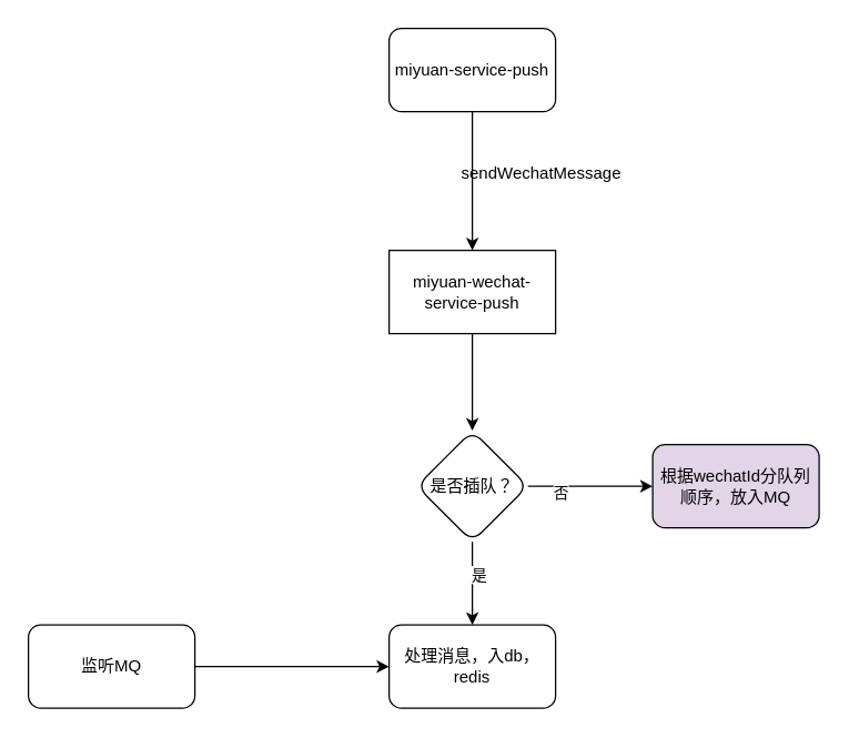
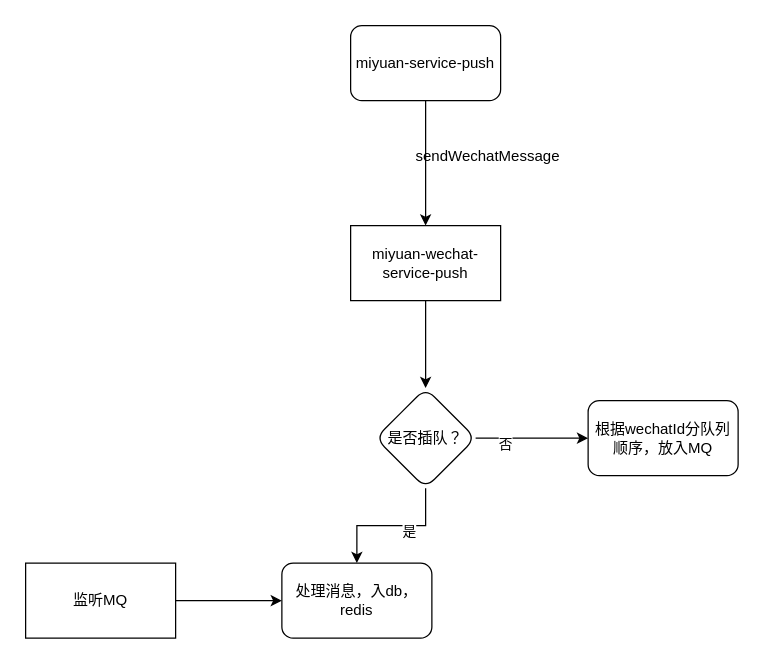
- <mxCell id="13" value="根据wechatId分队列顺序，放入MQ" style="whiteSpace=wrap;html=1;rounded=1;fillColor=#e1d5e7;" vertex="1" parent="1"><mxGeometry x="470" y="320" width="120" height="60" as="geometry" /></mxCell>
+ <mxCell id="13" value="根据wechatId分队列顺序，放入MQ" style="whiteSpace=wrap;html=1;rounded=1;" vertex="1" parent="1"><mxGeometry x="470" y="320" width="120" height="60" as="geometry" /></mxCell>
- <mxCell id="15" value="监听MQ" style="rounded=1;whiteSpace=wrap;html=1;" vertex="1" parent="1"><mxGeometry x="20" y="450" width="120" height="60" as="geometry" /></mxCell>
+ <mxCell id="15" value="监听MQ" style="whiteSpace=wrap;html=1;rounded=0;" vertex="1" parent="1"><mxGeometry x="20" y="450" width="120" height="60" as="geometry" /></mxCell>
- <mxCell id="12" value="处理消息，入db，redis" style="whiteSpace=wrap;html=1;rounded=1;" vertex="1" parent="1"><mxGeometry x="280" y="450" width="120" height="60" as="geometry" /></mxCell>
+ <mxCell id="12" value="处理消息，入db，redis" style="whiteSpace=wrap;html=1;rounded=1;" vertex="1" parent="1"><mxGeometry x="225" y="450" width="120" height="60" as="geometry" /></mxCell>
